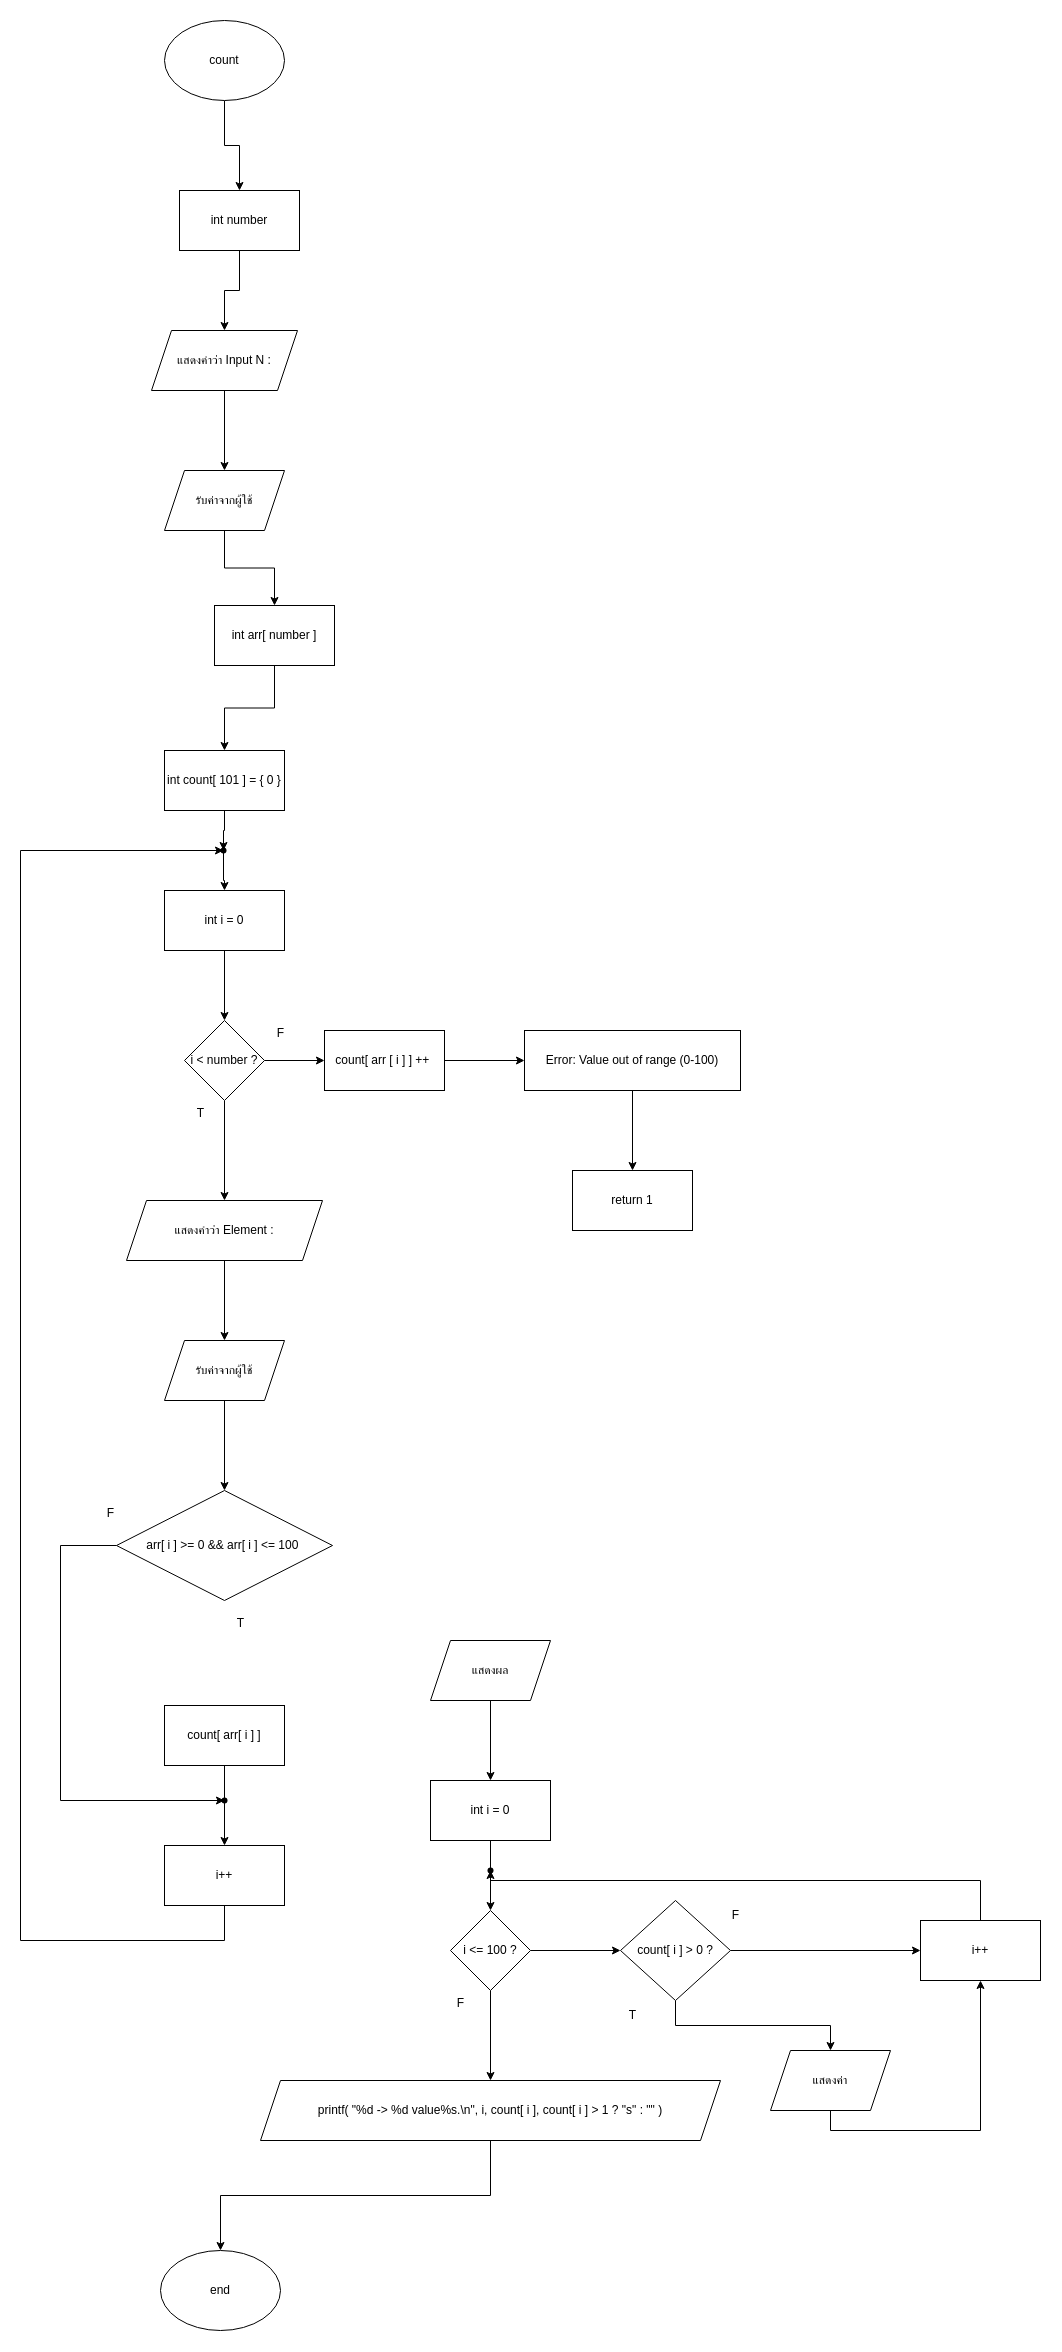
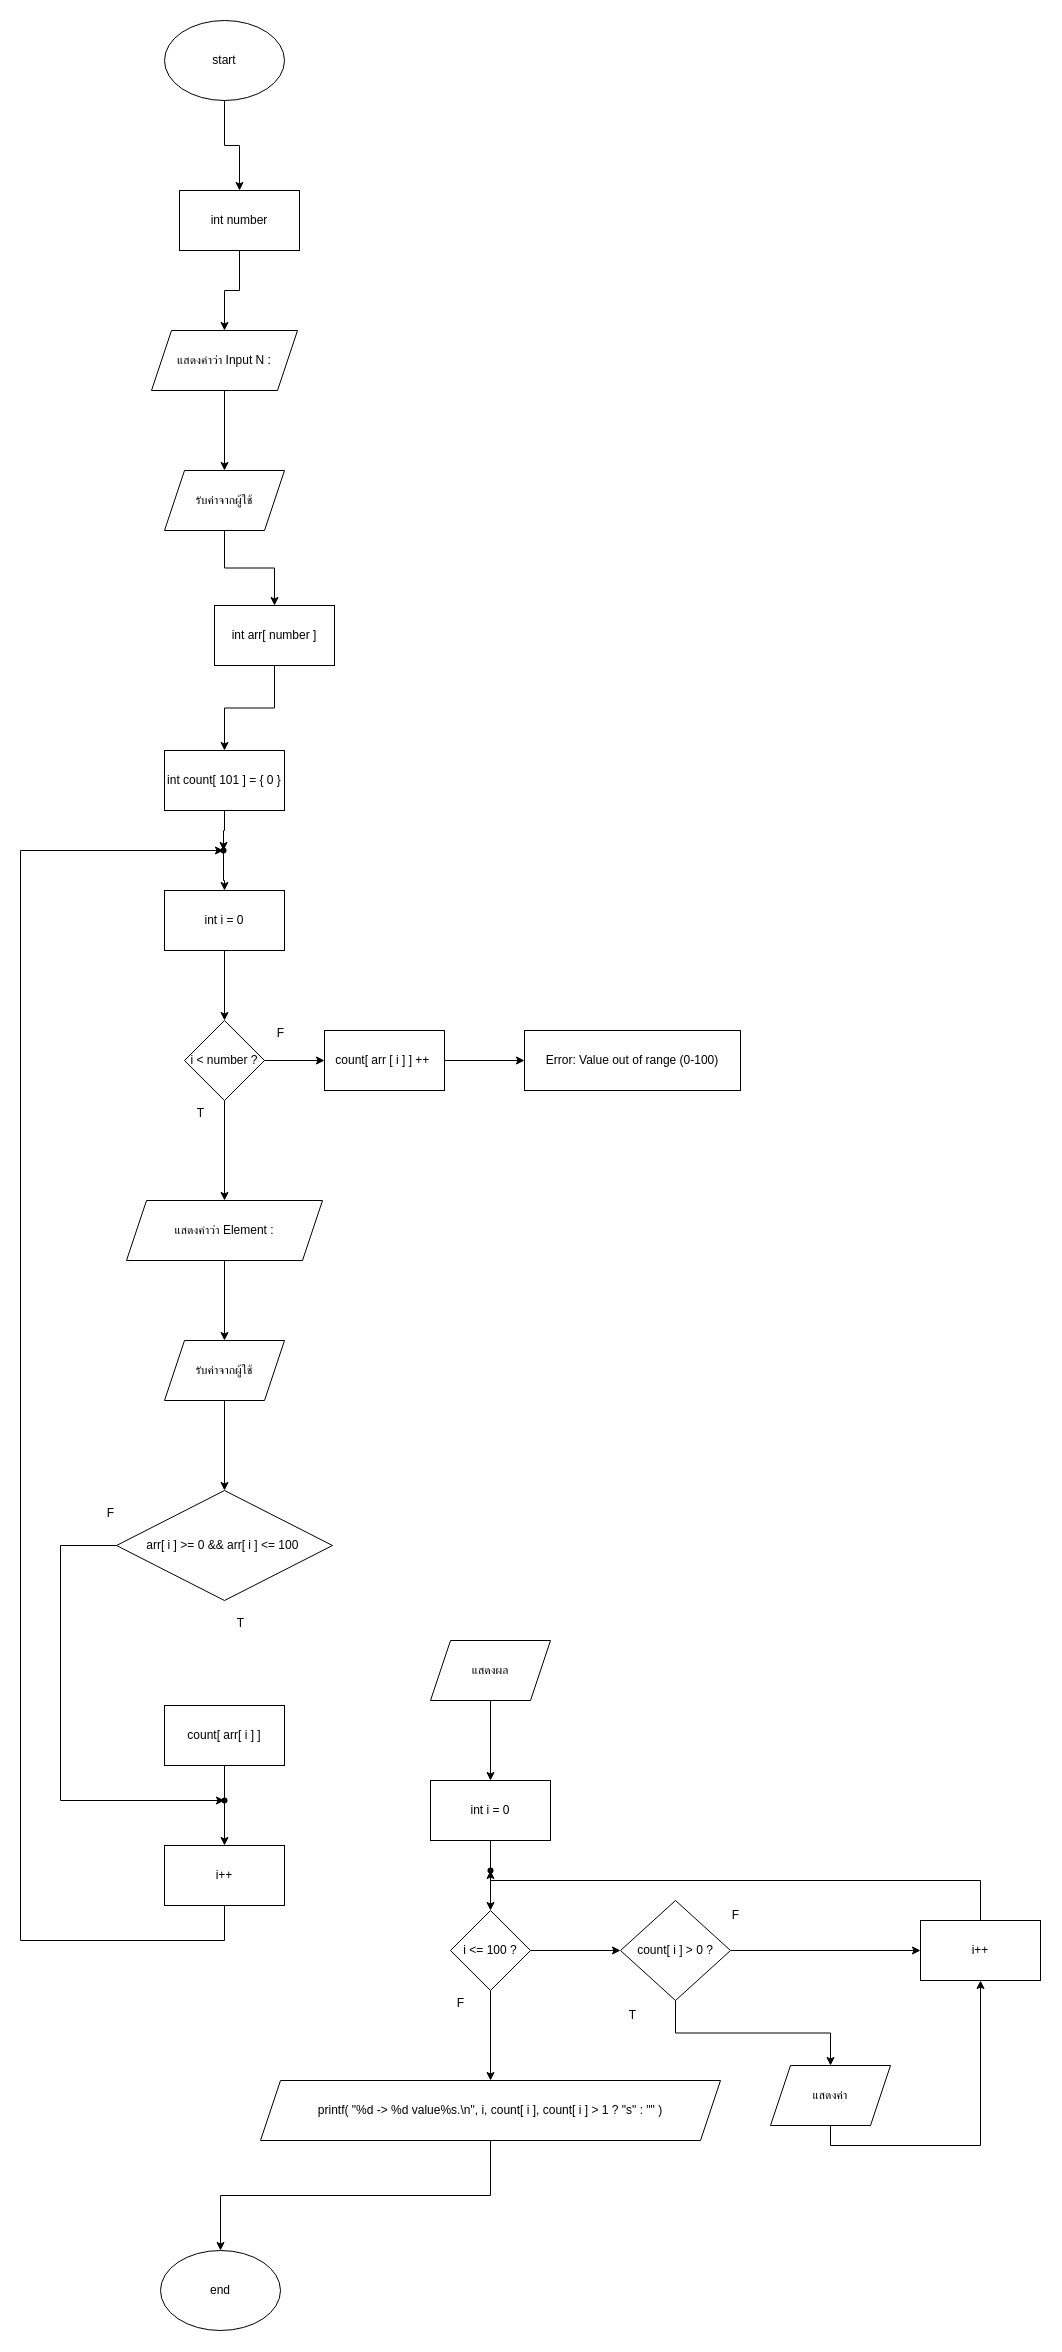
- <mxCell id="3" value="count" style="ellipse;whiteSpace=wrap;html=1;" vertex="1" parent="1"><mxGeometry x="164" y="20" width="120" height="80" as="geometry" /></mxCell>
+ <mxCell id="3" value="start" style="ellipse;whiteSpace=wrap;html=1;" vertex="1" parent="1"><mxGeometry x="164" y="20" width="120" height="80" as="geometry" /></mxCell>
- <mxCell id="28" value="" style="edgeStyle=orthogonalEdgeStyle;rounded=0;orthogonalLoop=1;jettySize=auto;html=1;" edge="1" parent="1" source="29" target="40"><mxGeometry relative="1" as="geometry" /></mxCell>
- <mxCell id="40" value="return 1" style="whiteSpace=wrap;html=1;" vertex="1" parent="1"><mxGeometry x="572" y="1170" width="120" height="60" as="geometry" /></mxCell>
- <mxCell id="55" value="แสดงค่า" style="shape=parallelogram;perimeter=parallelogramPerimeter;whiteSpace=wrap;html=1;fixedSize=1;" vertex="1" parent="1"><mxGeometry x="770" y="2050" width="120" height="60" as="geometry" /></mxCell>
+ <mxCell id="55" value="แสดงค่า" style="shape=parallelogram;perimeter=parallelogramPerimeter;whiteSpace=wrap;html=1;fixedSize=1;" vertex="1" parent="1"><mxGeometry x="770" y="2065" width="120" height="60" as="geometry" /></mxCell>
